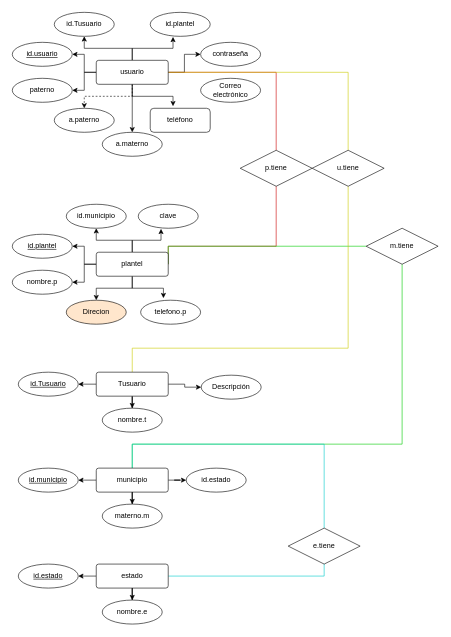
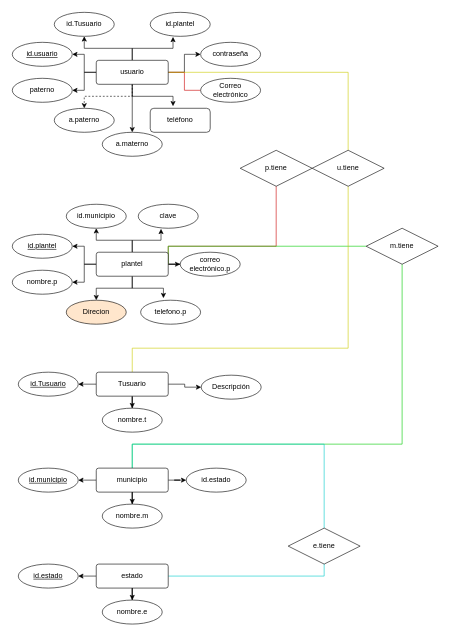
- <mxCell id="10" style="edgeStyle=orthogonalEdgeStyle;rounded=0;orthogonalLoop=1;jettySize=auto;html=1;entryX=0.5;entryY=0;entryDx=0;entryDy=0;endArrow=none;endFill=0;strokeColor=#CC0000;" parent="1" source="12" target="39" edge="1"><mxGeometry relative="1" as="geometry" /></mxCell>
+ <mxCell id="10" style="edgeStyle=orthogonalEdgeStyle;rounded=0;orthogonalLoop=1;jettySize=auto;html=1;endArrow=none;endFill=0;strokeColor=#CC0000;" parent="1" source="12" target="19" edge="1"><mxGeometry relative="1" as="geometry" /></mxCell>
+ <mxCell id="24" style="edgeStyle=orthogonalEdgeStyle;rounded=0;orthogonalLoop=1;jettySize=auto;html=1;entryX=0;entryY=0.5;entryDx=0;entryDy=0;" parent="1" source="31" target="37" edge="1"><mxGeometry relative="1" as="geometry" /></mxCell>
+ <mxCell id="37" value="correo electrónico.p" style="ellipse;whiteSpace=wrap;html=1;align=center;" parent="1" vertex="1"><mxGeometry x="300" y="420" width="100" height="40" as="geometry" /></mxCell>
- <mxCell id="56" value="materno.m" style="ellipse;whiteSpace=wrap;html=1;align=center;" parent="1" vertex="1"><mxGeometry x="170" y="840" width="100" height="40" as="geometry" /></mxCell>
+ <mxCell id="56" value="nombre.m" style="ellipse;whiteSpace=wrap;html=1;align=center;" parent="1" vertex="1"><mxGeometry x="170" y="840" width="100" height="40" as="geometry" /></mxCell>
